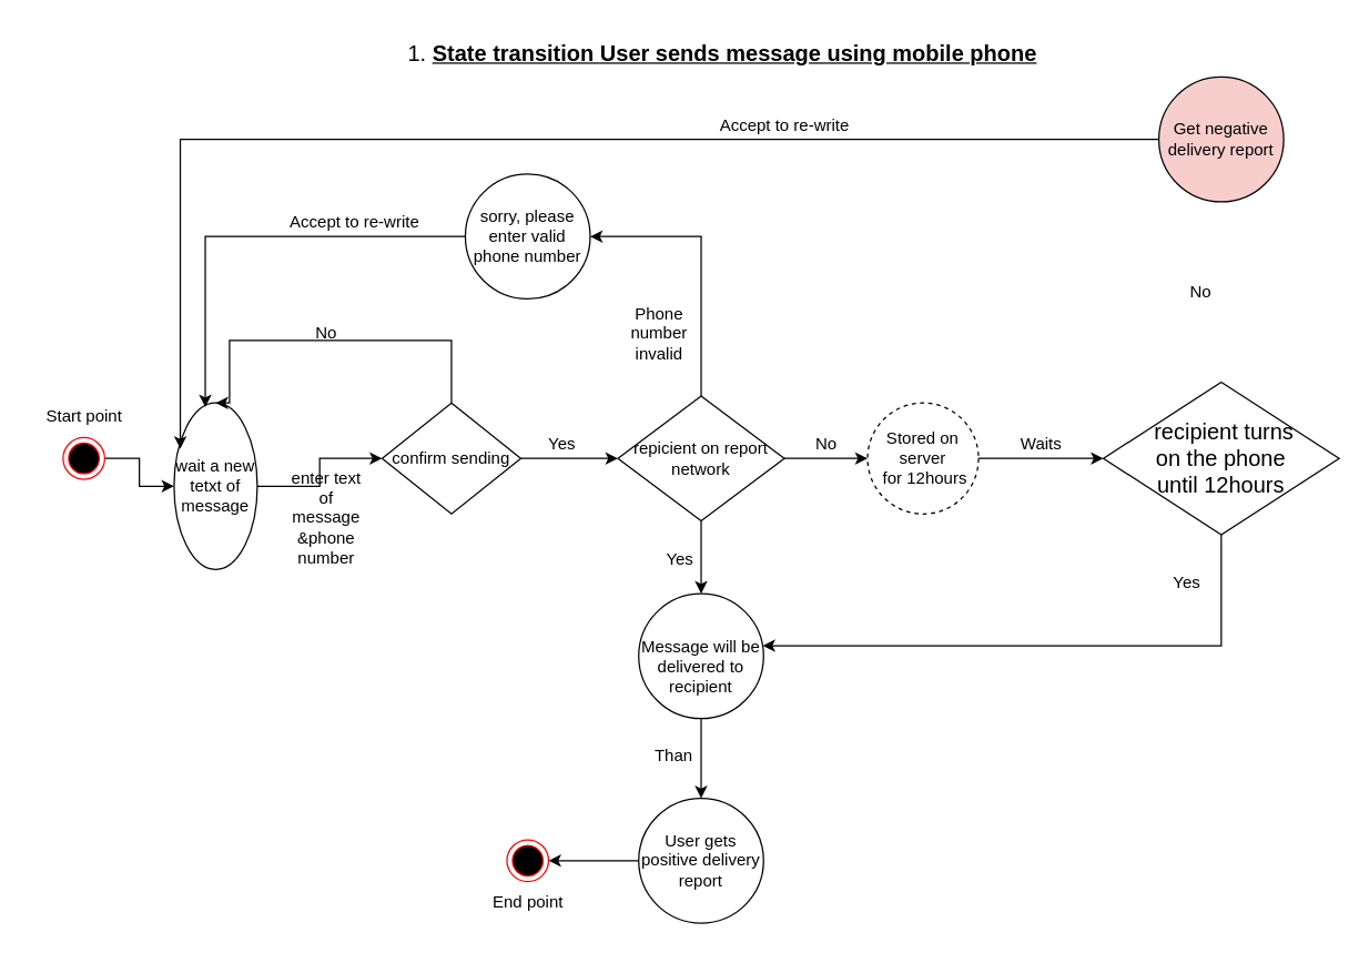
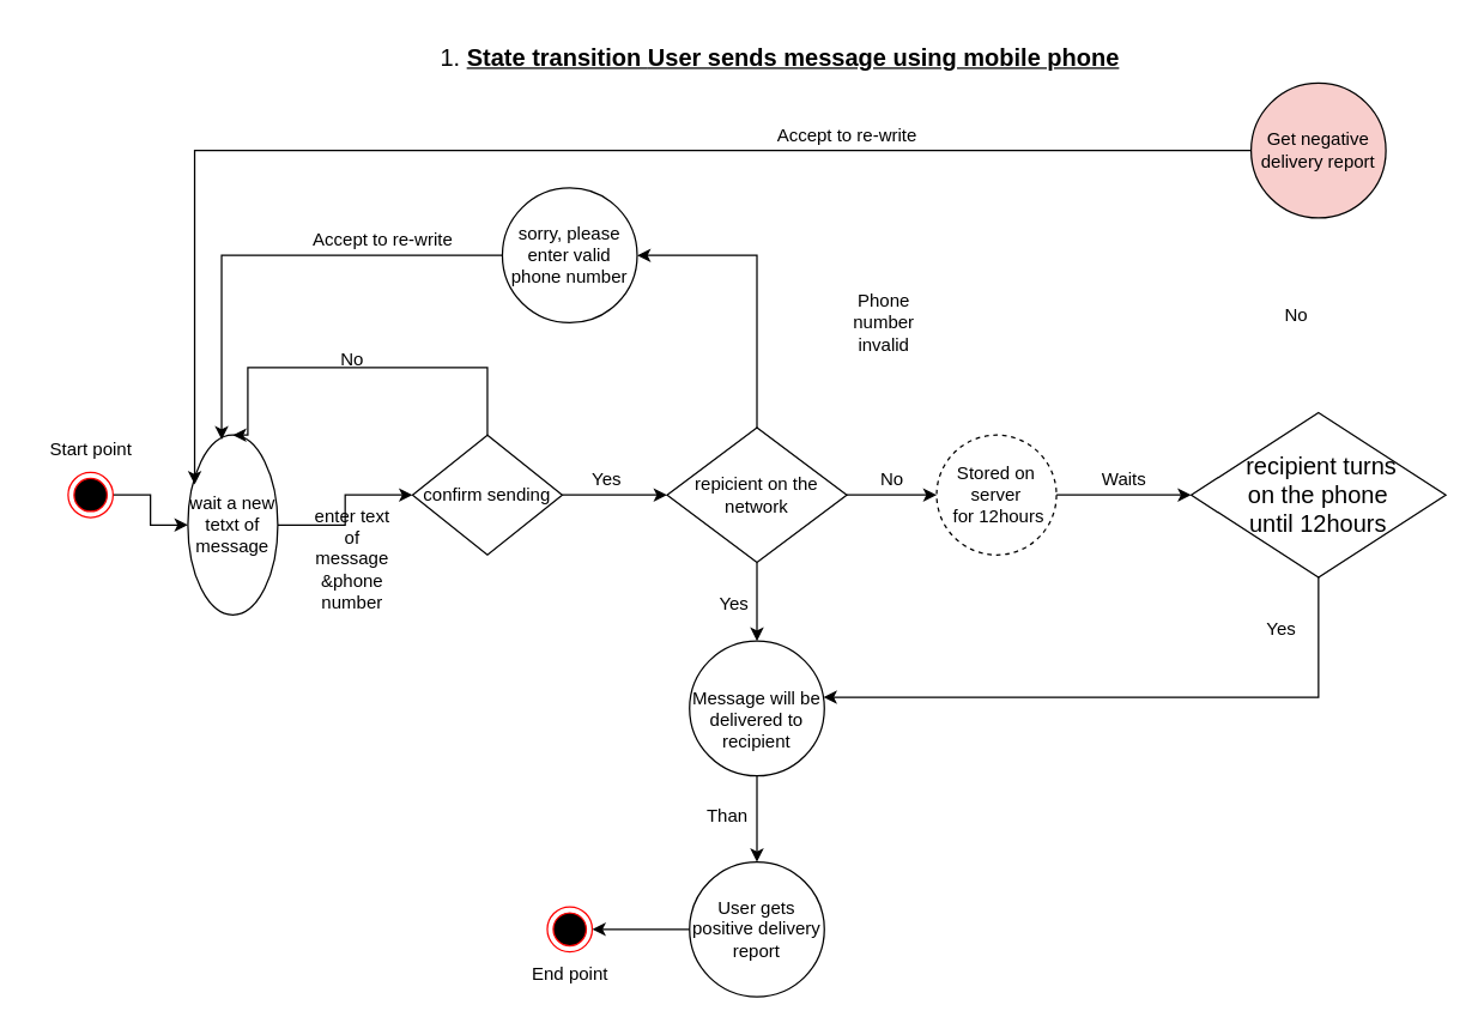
- <mxCell id="22" value="Phone number invalid" style="text;html=1;strokeColor=none;fillColor=none;align=center;verticalAlign=middle;whiteSpace=wrap;rounded=0;fontSize=12;" vertex="1" parent="1"><mxGeometry x="445" y="225" width="60" height="30" as="geometry" /></mxCell>
+ <mxCell id="22" value="Phone number invalid" style="text;html=1;strokeColor=none;fillColor=none;align=center;verticalAlign=middle;whiteSpace=wrap;rounded=0;fontSize=12;" vertex="1" parent="1"><mxGeometry x="560" y="200" width="60" height="30" as="geometry" /></mxCell>
- <mxCell id="13" value="repicient on report network" style="rhombus;whiteSpace=wrap;html=1;" vertex="1" parent="1"><mxGeometry x="445" y="285" width="120" height="90" as="geometry" /></mxCell>
+ <mxCell id="13" value="repicient on the network" style="rhombus;whiteSpace=wrap;html=1;" vertex="1" parent="1"><mxGeometry x="445" y="285" width="120" height="90" as="geometry" /></mxCell>
